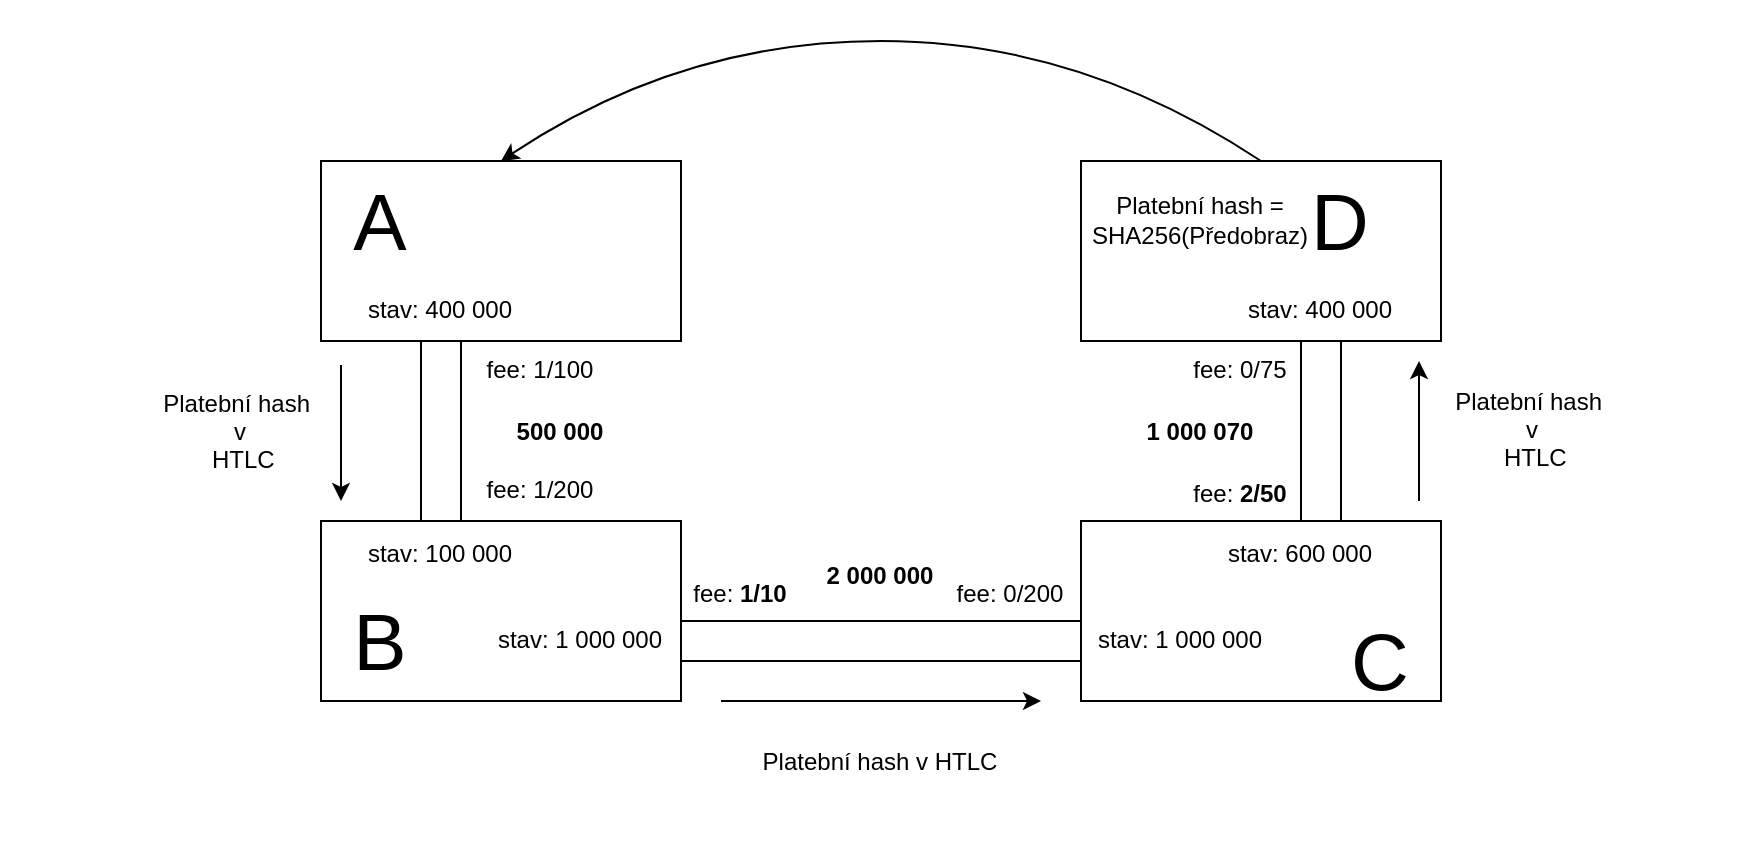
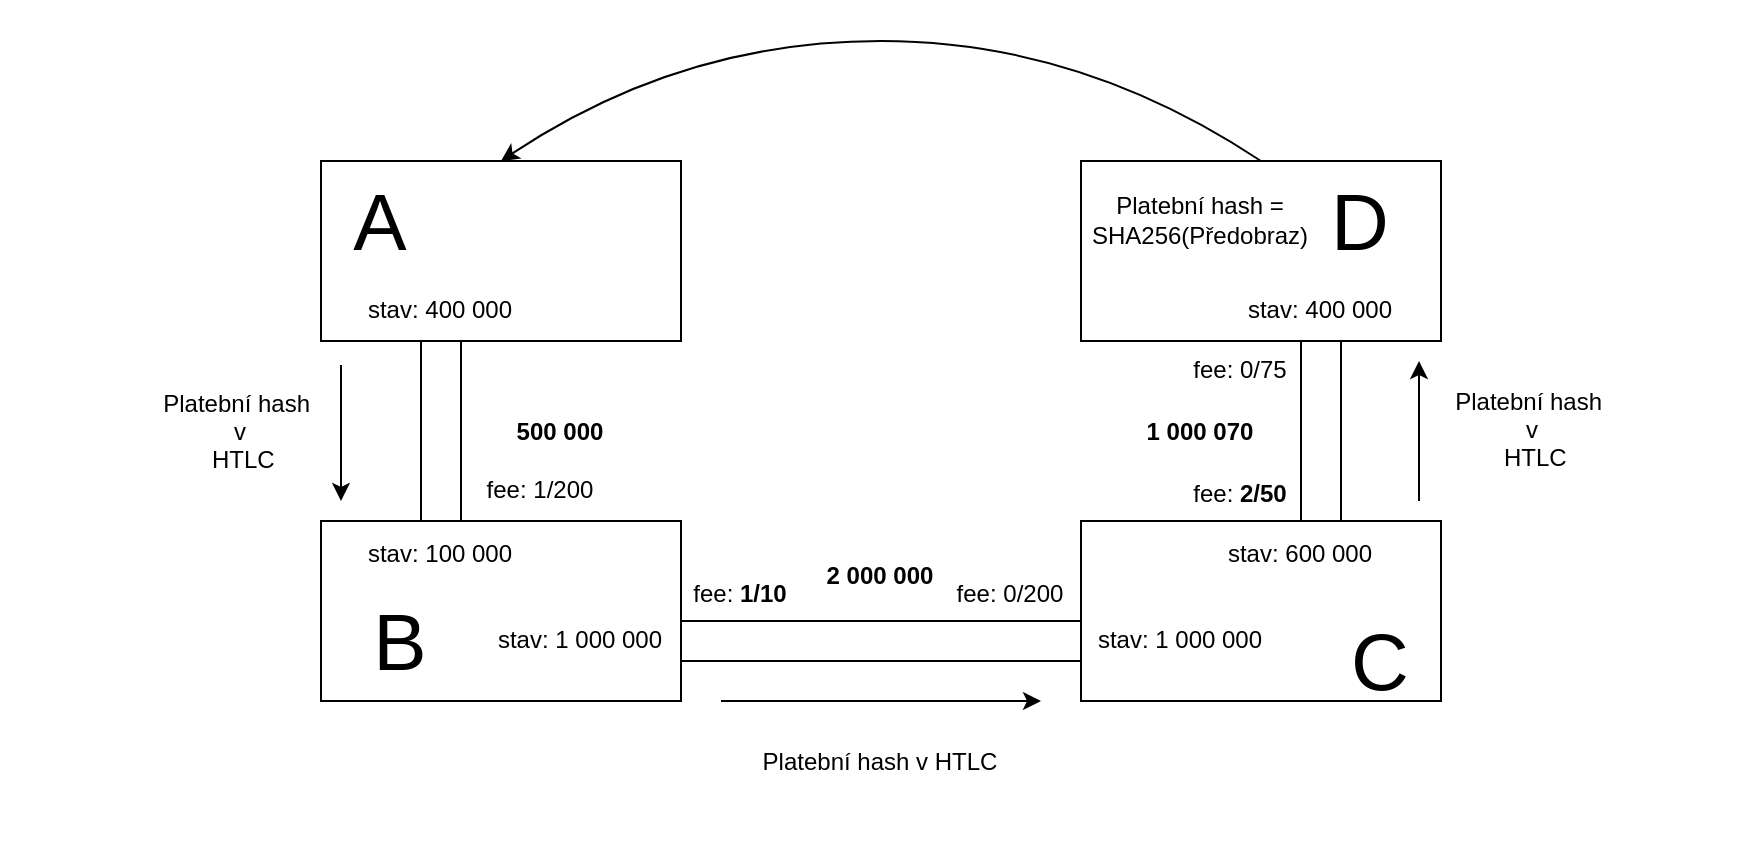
- <mxCell id="15" value="D" style="text;html=1;strokeColor=none;fillColor=none;align=center;verticalAlign=middle;whiteSpace=wrap;rounded=0;fontSize=40;" parent="1" vertex="1"><mxGeometry x="650" y="100" width="40" height="20" as="geometry" /></mxCell>
+ <mxCell id="15" value="D" style="text;html=1;strokeColor=none;fillColor=none;align=center;verticalAlign=middle;whiteSpace=wrap;rounded=0;fontSize=40;" parent="1" vertex="1"><mxGeometry x="660" y="100" width="40" height="20" as="geometry" /></mxCell>
- <mxCell id="22" value="fee: 1/100" style="text;html=1;strokeColor=none;fillColor=none;align=center;verticalAlign=middle;whiteSpace=wrap;rounded=0;" parent="1" vertex="1"><mxGeometry x="240" y="170" width="60" height="30" as="geometry" /></mxCell>
- <mxCell id="16" value="B" style="text;html=1;strokeColor=none;fillColor=none;align=center;verticalAlign=middle;whiteSpace=wrap;rounded=0;fontSize=40;" parent="1" vertex="1"><mxGeometry x="170" y="310" width="40" height="20" as="geometry" /></mxCell>
+ <mxCell id="16" value="B" style="text;html=1;strokeColor=none;fillColor=none;align=center;verticalAlign=middle;whiteSpace=wrap;rounded=0;fontSize=40;" parent="1" vertex="1"><mxGeometry x="180" y="310" width="40" height="20" as="geometry" /></mxCell>
